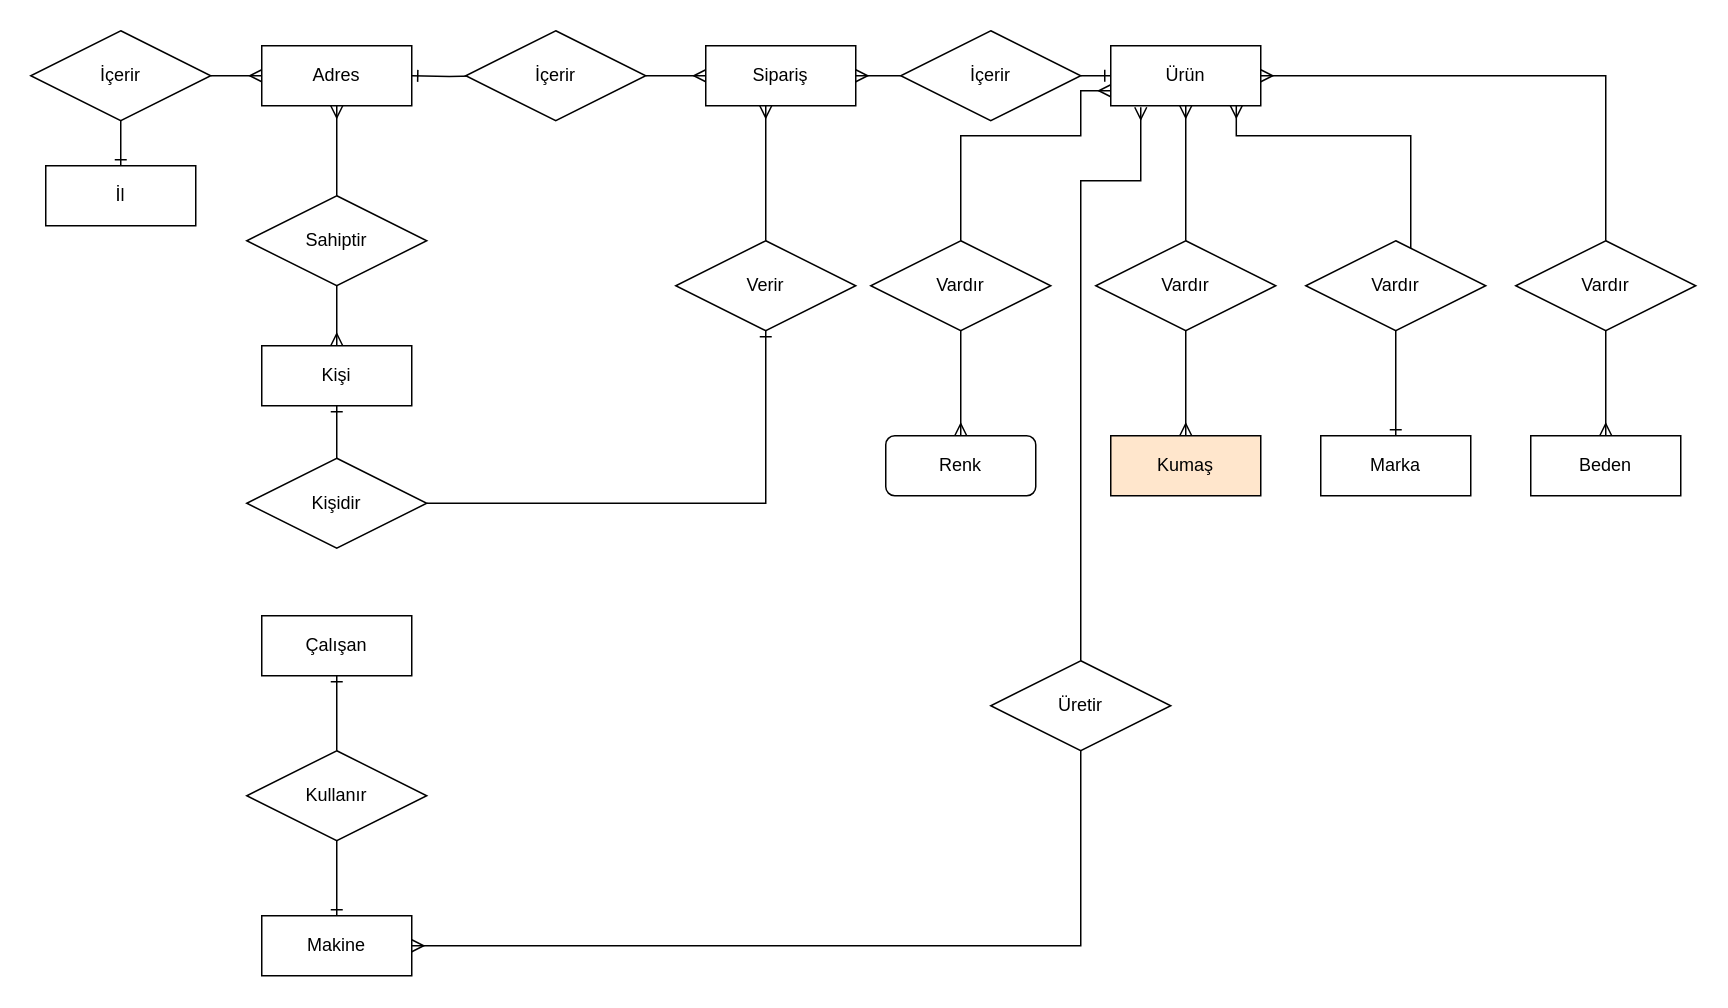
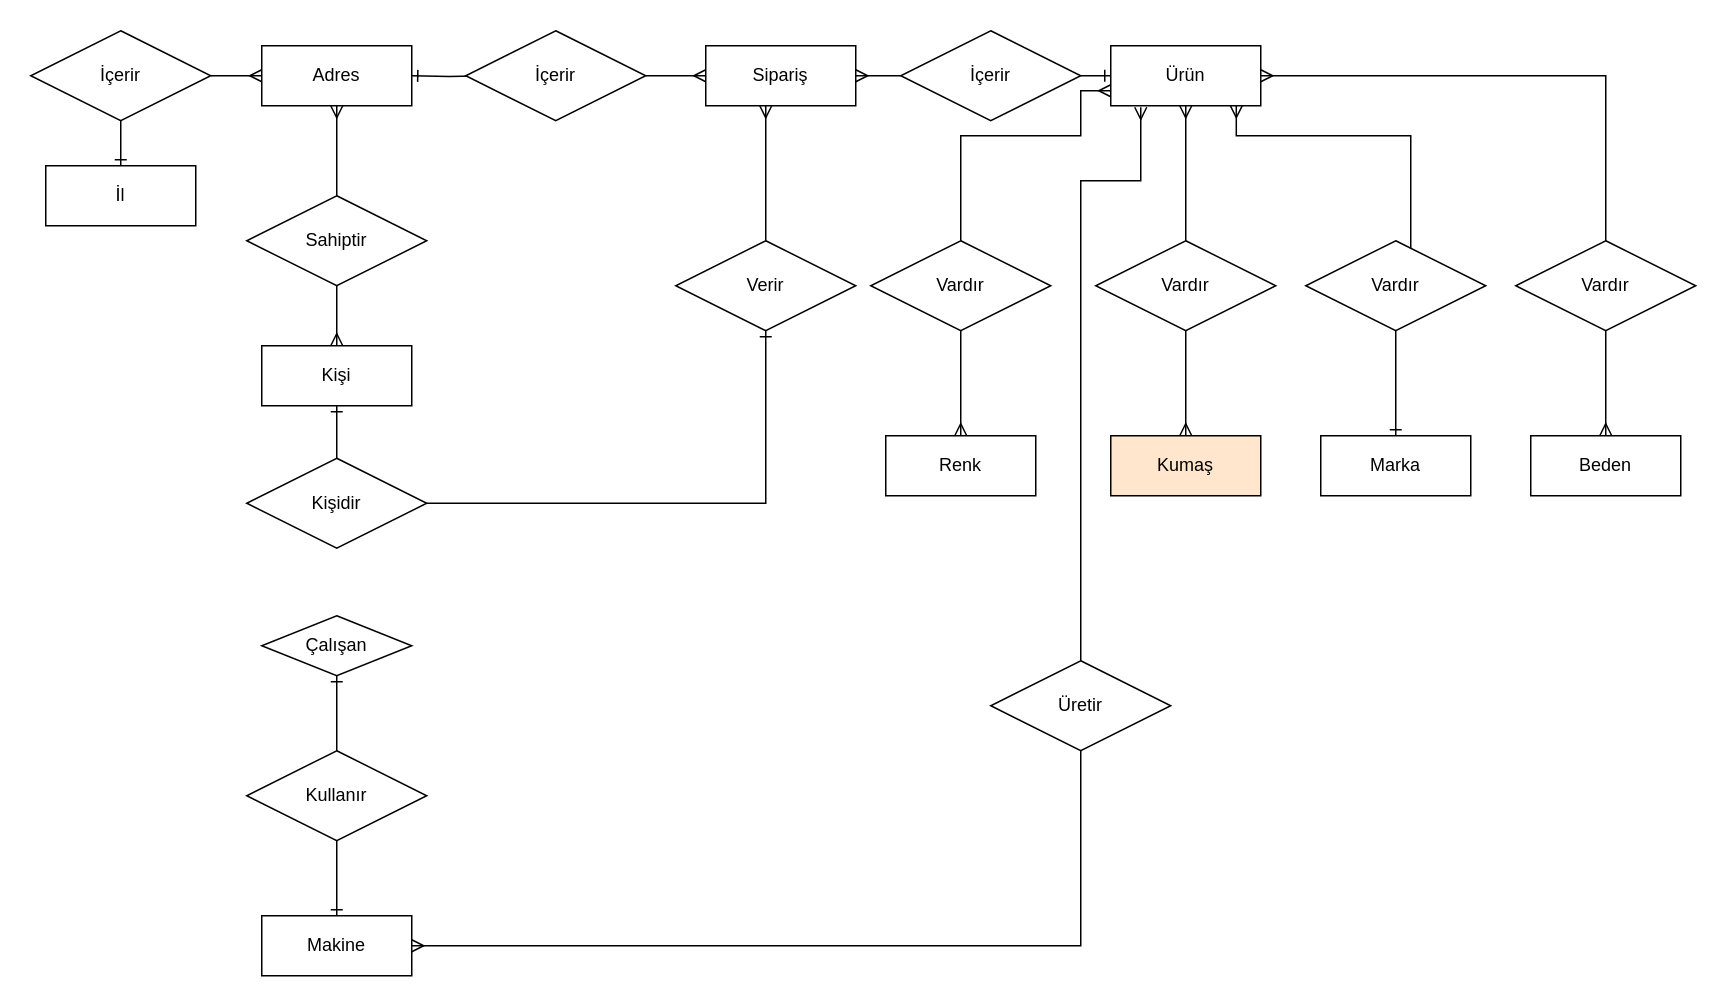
- <mxCell id="12" value="Renk" style="whiteSpace=wrap;html=1;align=center;rounded=1;" vertex="1" parent="1"><mxGeometry x="590" y="290" width="100" height="40" as="geometry" /></mxCell>
+ <mxCell id="12" value="Renk" style="whiteSpace=wrap;html=1;align=center;" vertex="1" parent="1"><mxGeometry x="590" y="290" width="100" height="40" as="geometry" /></mxCell>
- <mxCell id="3" value="Çalışan" style="whiteSpace=wrap;html=1;align=center;" vertex="1" parent="1"><mxGeometry x="174" y="410" width="100" height="40" as="geometry" /></mxCell>
+ <mxCell id="3" value="Çalışan" style="rhombus;whiteSpace=wrap;html=1;align=center;" vertex="1" parent="1"><mxGeometry x="174" y="410" width="100" height="40" as="geometry" /></mxCell>
